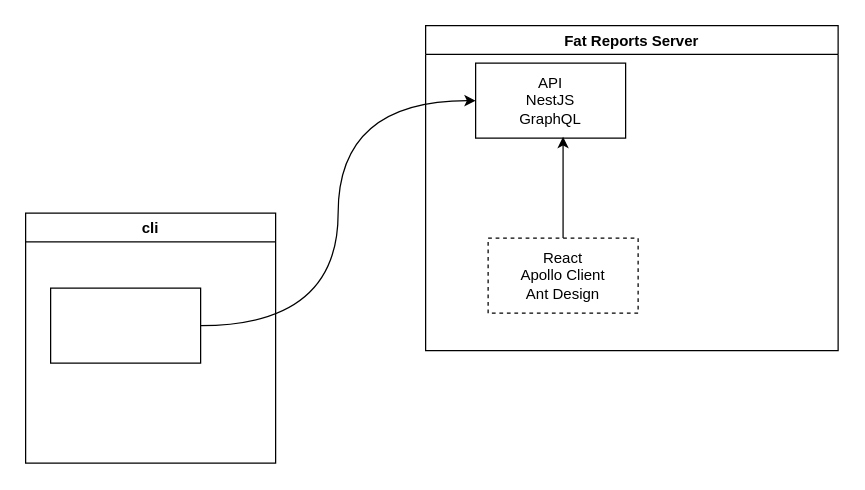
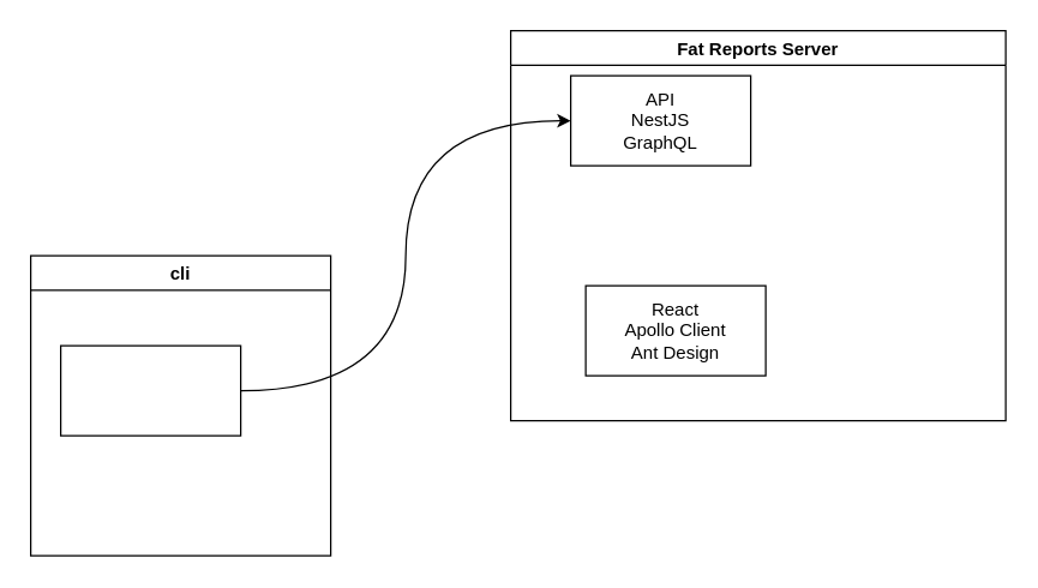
- <mxCell id="4" style="edgeStyle=orthogonalEdgeStyle;curved=1;rounded=0;orthogonalLoop=1;jettySize=auto;html=1;entryX=0.583;entryY=0.983;entryDx=0;entryDy=0;entryPerimeter=0;" edge="1" parent="2" source="5" target="3"><mxGeometry relative="1" as="geometry" /></mxCell>
- <mxCell id="5" value="React&lt;br&gt;Apollo Client&lt;br&gt;Ant Design" style="rounded=0;whiteSpace=wrap;html=1;dashed=1;" vertex="1" parent="2"><mxGeometry x="50" y="170" width="120" height="60" as="geometry" /></mxCell>
+ <mxCell id="5" value="React&lt;br&gt;Apollo Client&lt;br&gt;Ant Design" style="rounded=0;whiteSpace=wrap;html=1;" vertex="1" parent="2"><mxGeometry x="50" y="170" width="120" height="60" as="geometry" /></mxCell>
